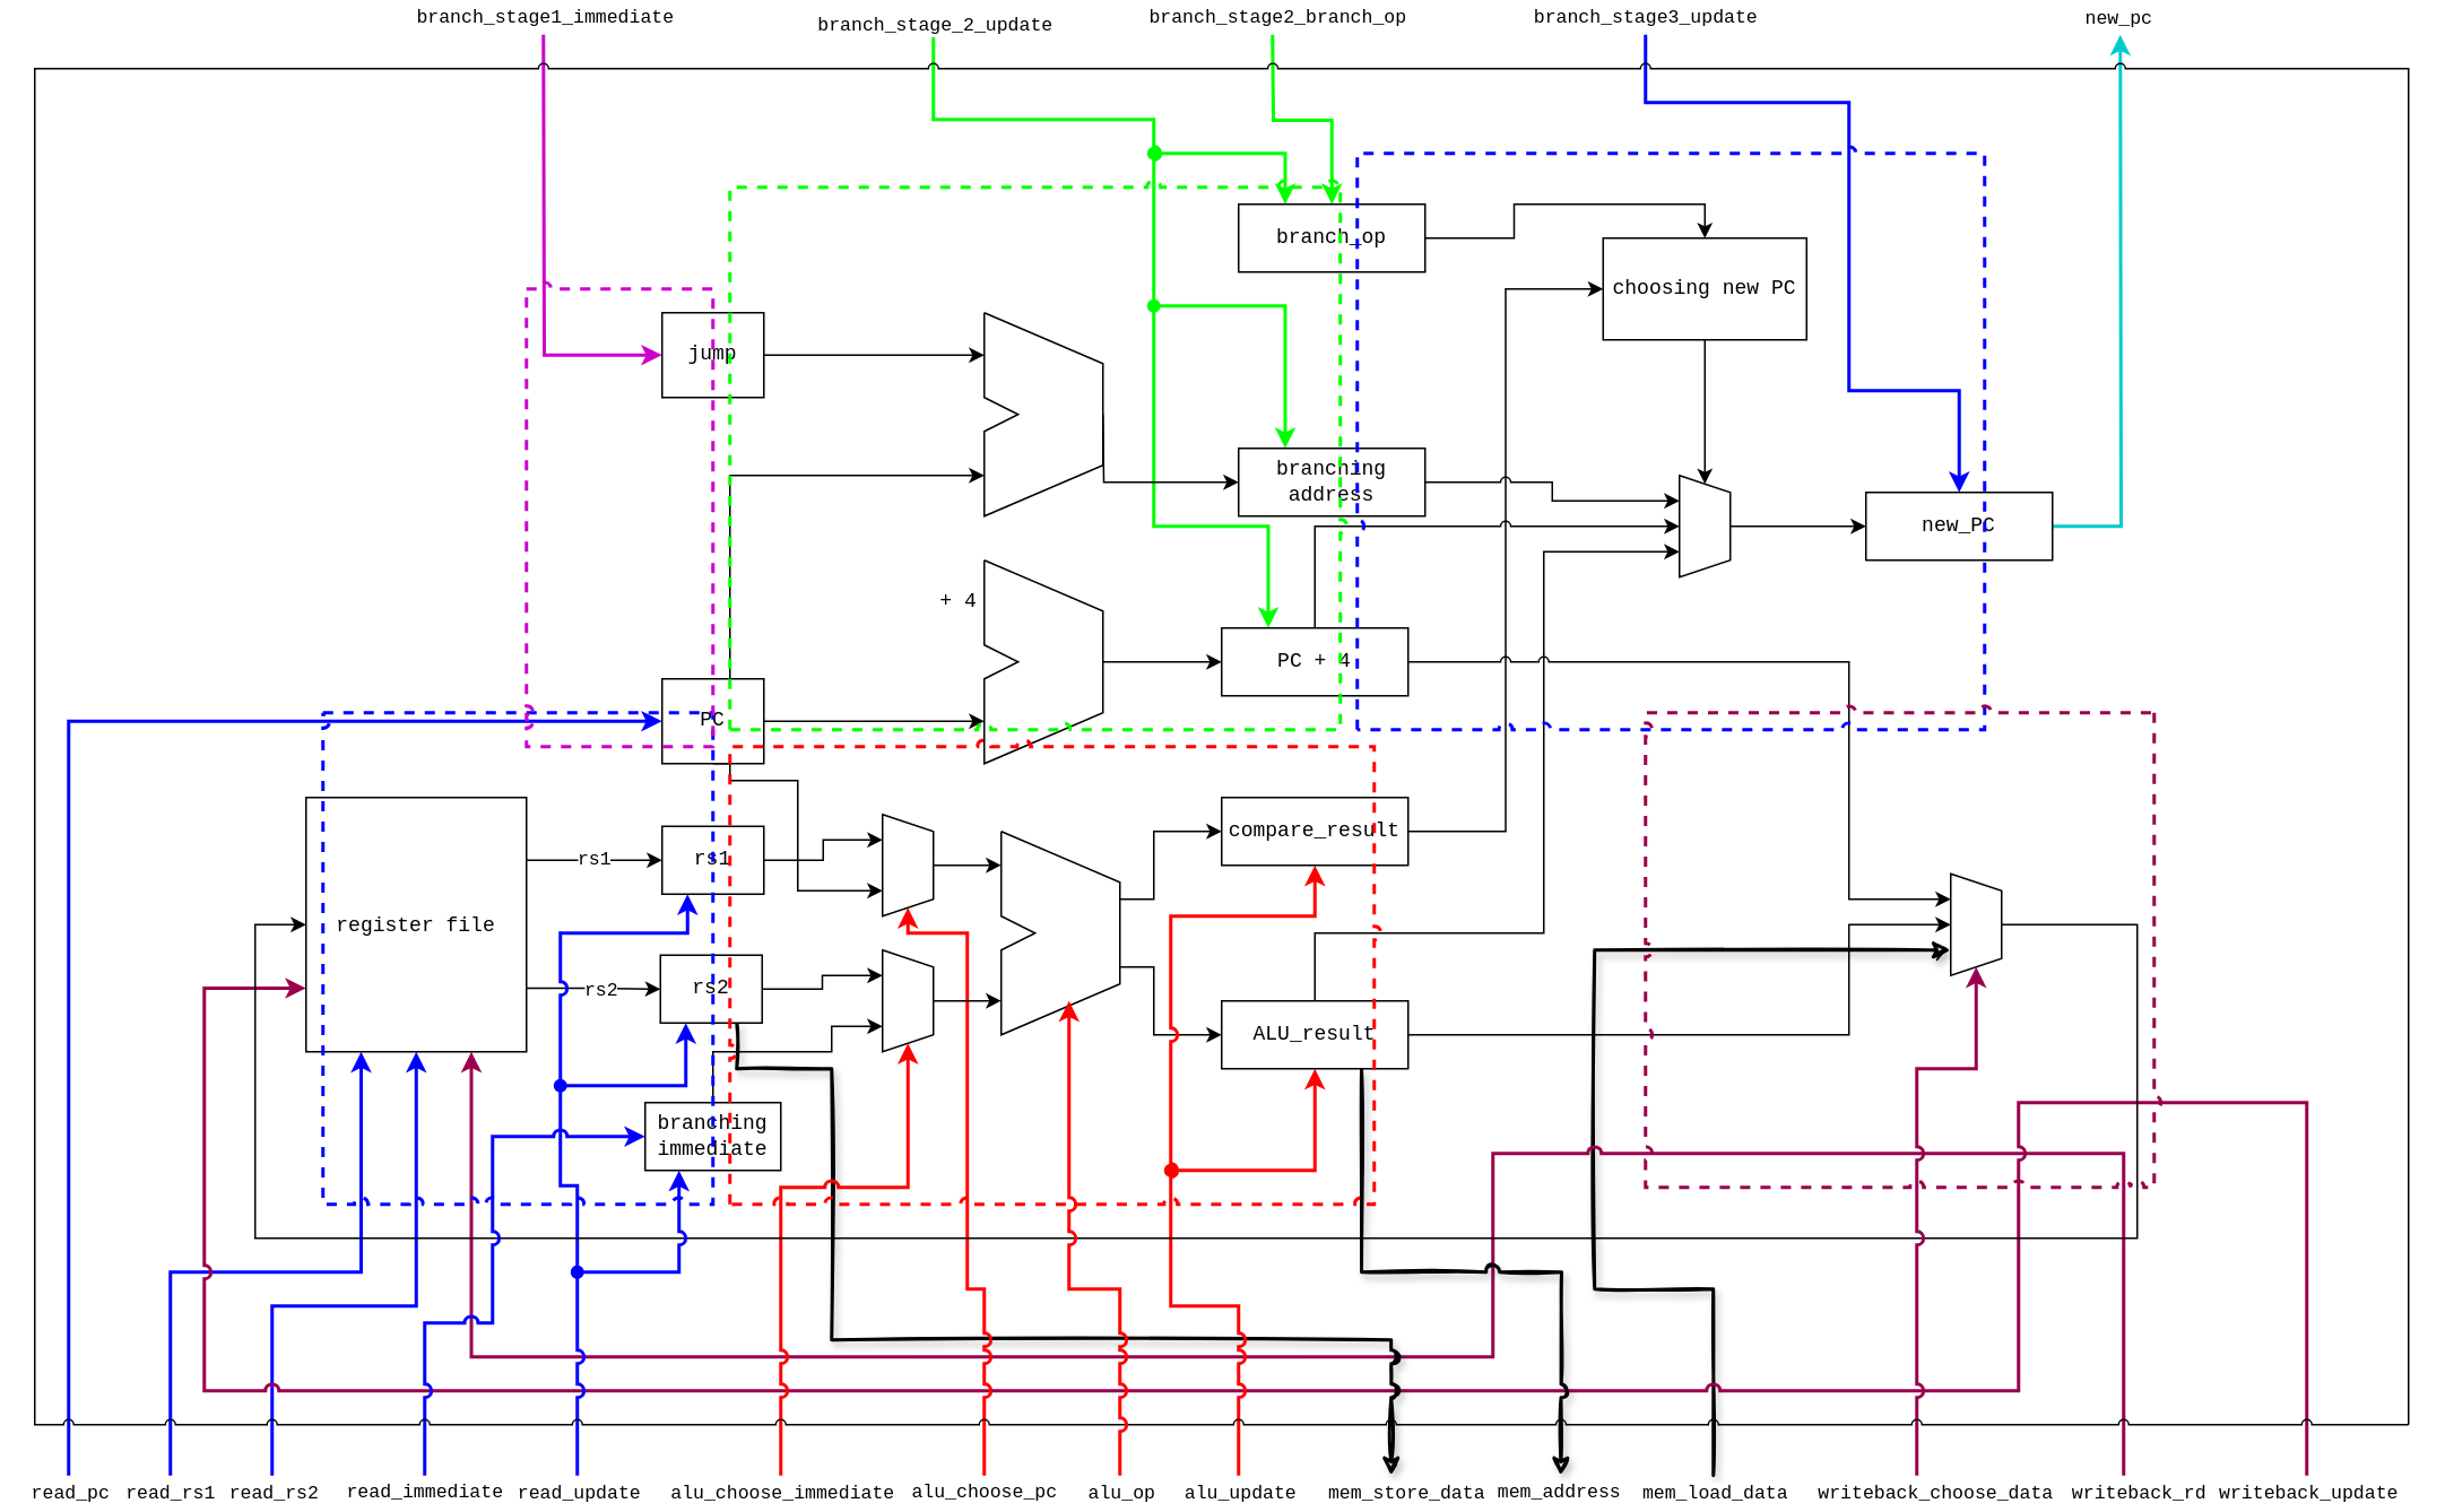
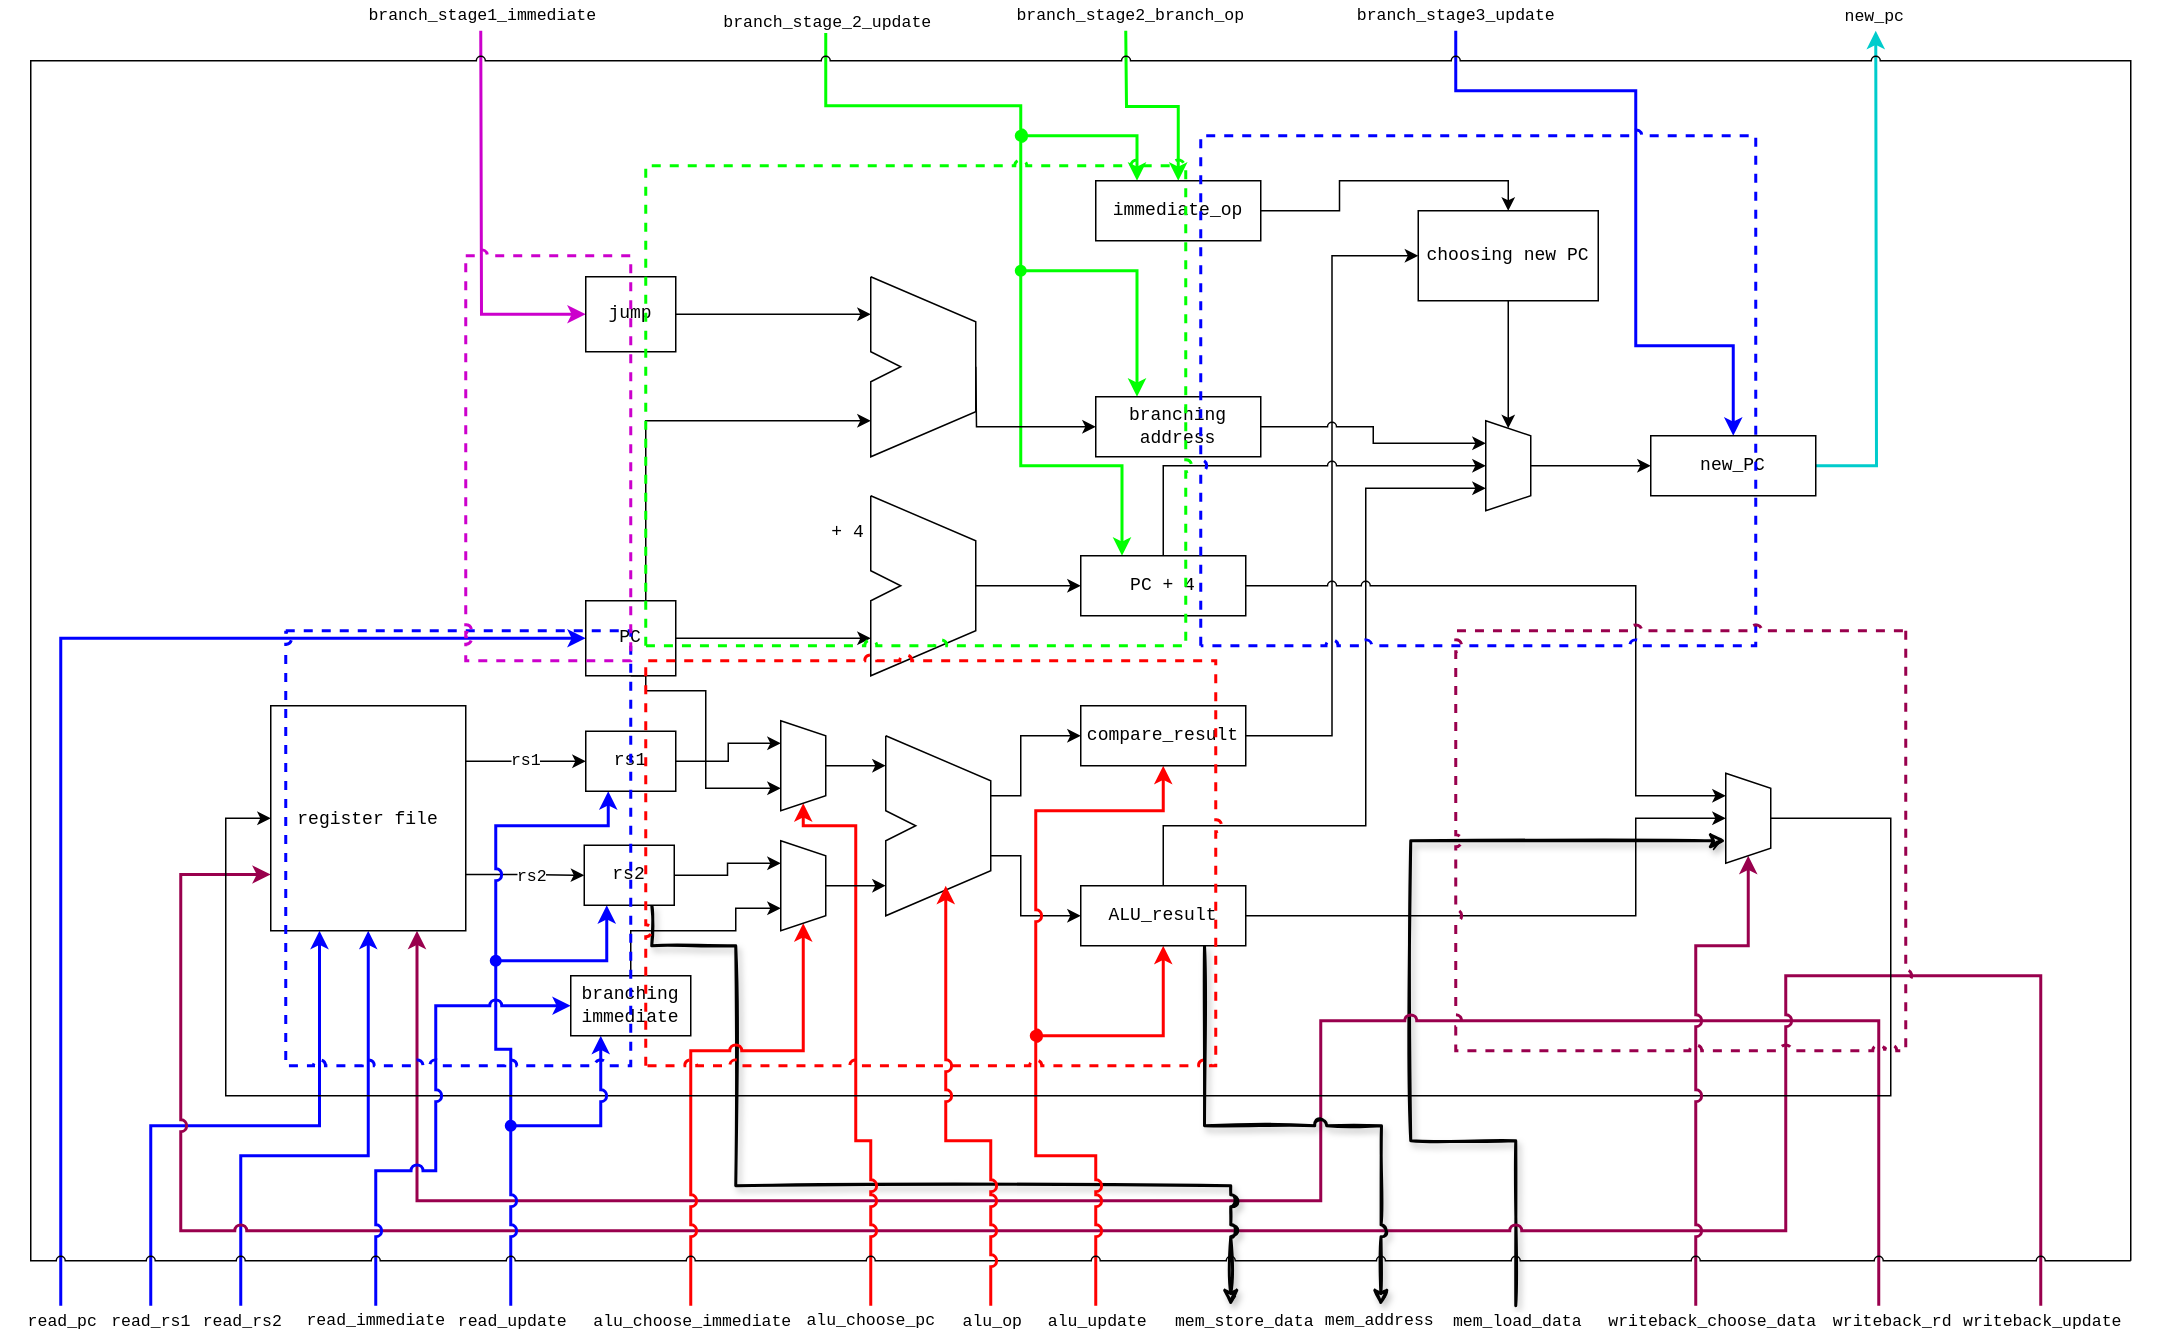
- <mxCell id="7" value="branch_op" style="rounded=0;whiteSpace=wrap;html=1;fontFamily=Courier New;" parent="1" vertex="1"><mxGeometry x="730" y="120" width="110" height="40" as="geometry" /></mxCell>
+ <mxCell id="7" value="immediate_op" style="rounded=0;whiteSpace=wrap;html=1;fontFamily=Courier New;" parent="1" vertex="1"><mxGeometry x="730" y="120" width="110" height="40" as="geometry" /></mxCell>
